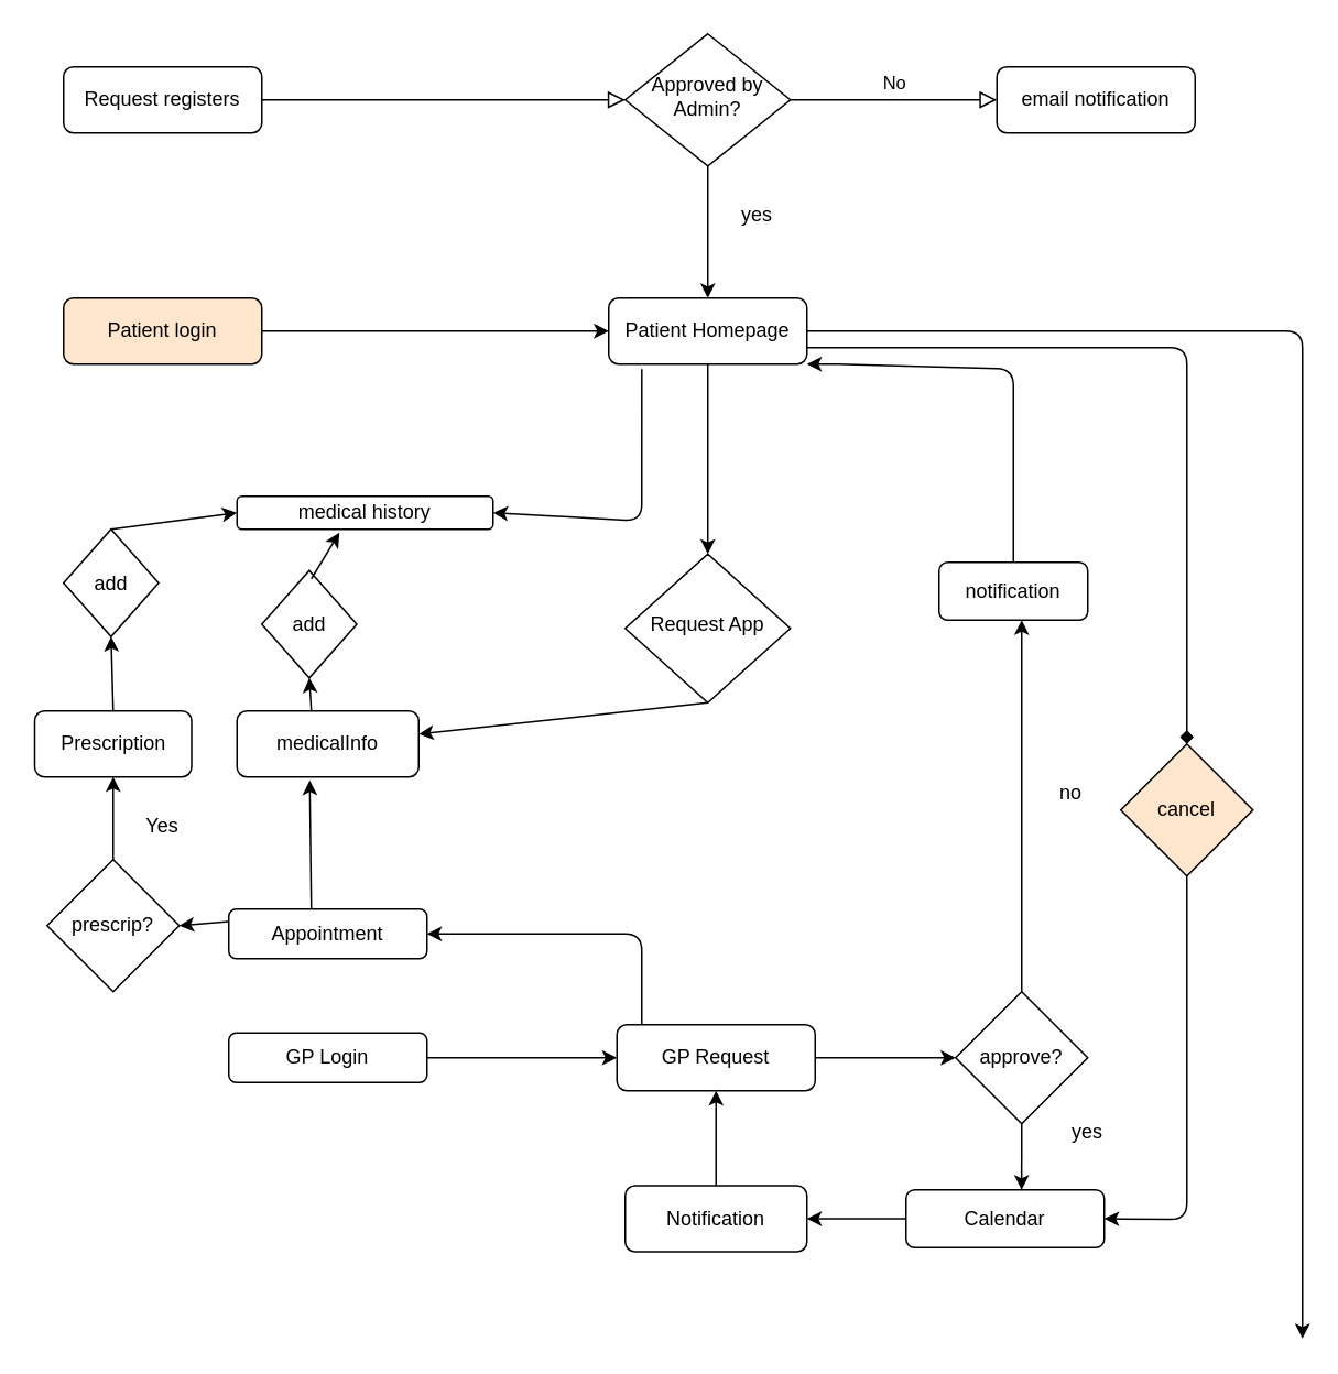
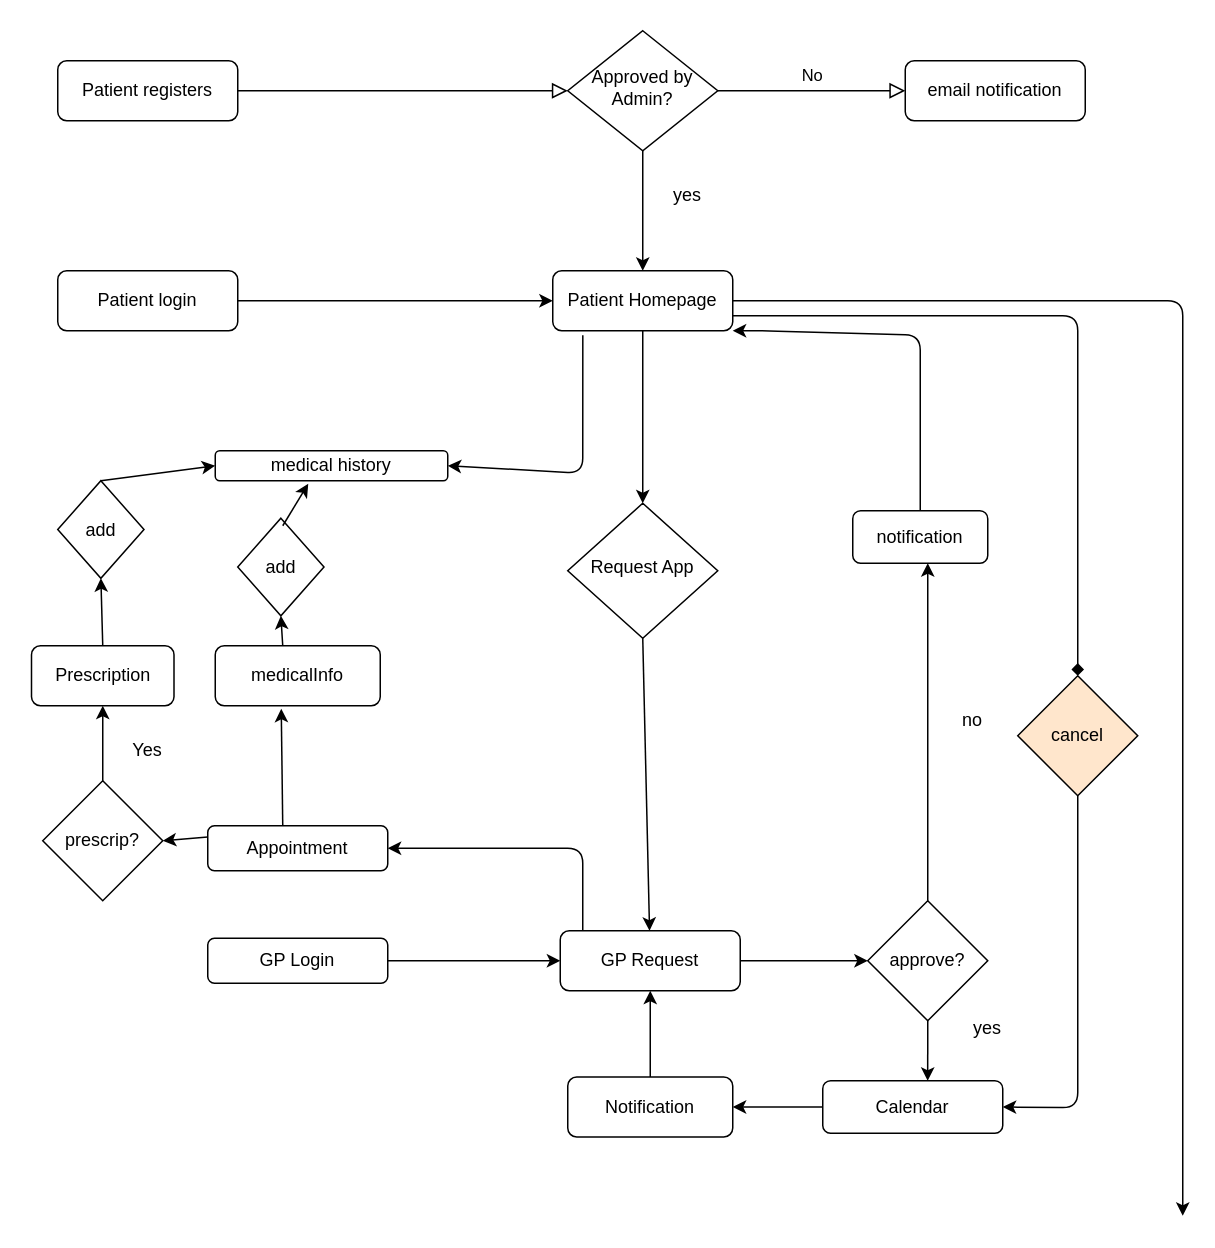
- <mxCell id="3" value="Request registers" style="rounded=1;whiteSpace=wrap;html=1;fontSize=12;glass=0;strokeWidth=1;shadow=0;" parent="1" vertex="1"><mxGeometry x="38" y="40" width="120" height="40" as="geometry" /></mxCell>
+ <mxCell id="3" value="Patient registers" style="rounded=1;whiteSpace=wrap;html=1;fontSize=12;glass=0;strokeWidth=1;shadow=0;" parent="1" vertex="1"><mxGeometry x="38" y="40" width="120" height="40" as="geometry" /></mxCell>
- <mxCell id="9" value="Patient login" style="rounded=1;whiteSpace=wrap;html=1;fillColor=#ffe6cc;" vertex="1" parent="1"><mxGeometry x="38" y="180" width="120" height="40" as="geometry" /></mxCell>
+ <mxCell id="9" value="Patient login" style="rounded=1;whiteSpace=wrap;html=1;" vertex="1" parent="1"><mxGeometry x="38" y="180" width="120" height="40" as="geometry" /></mxCell>
- <mxCell id="15" value="" style="endArrow=classic;html=1;exitX=0.5;exitY=1;exitDx=0;exitDy=0;" edge="1" parent="1" source="8" target="46"><mxGeometry width="50" height="50" relative="1" as="geometry"><mxPoint x="378" y="480" as="sourcePoint" /><mxPoint x="428" y="430" as="targetPoint" /></mxGeometry></mxCell>
+ <mxCell id="15" value="" style="endArrow=classic;html=1;exitX=0.5;exitY=1;exitDx=0;exitDy=0;" edge="1" parent="1" source="8" target="12"><mxGeometry width="50" height="50" relative="1" as="geometry"><mxPoint x="378" y="480" as="sourcePoint" /><mxPoint x="428" y="430" as="targetPoint" /></mxGeometry></mxCell>
